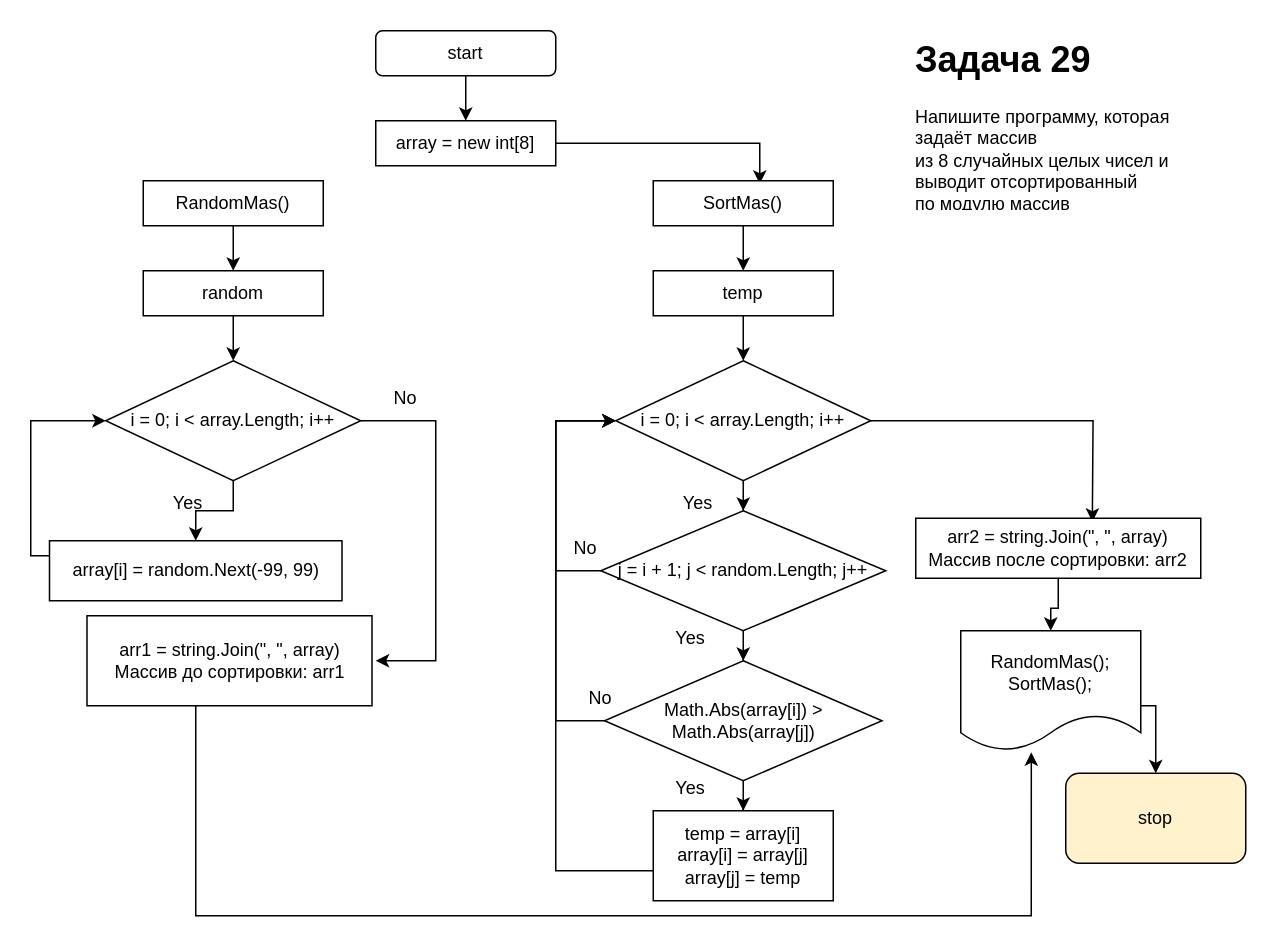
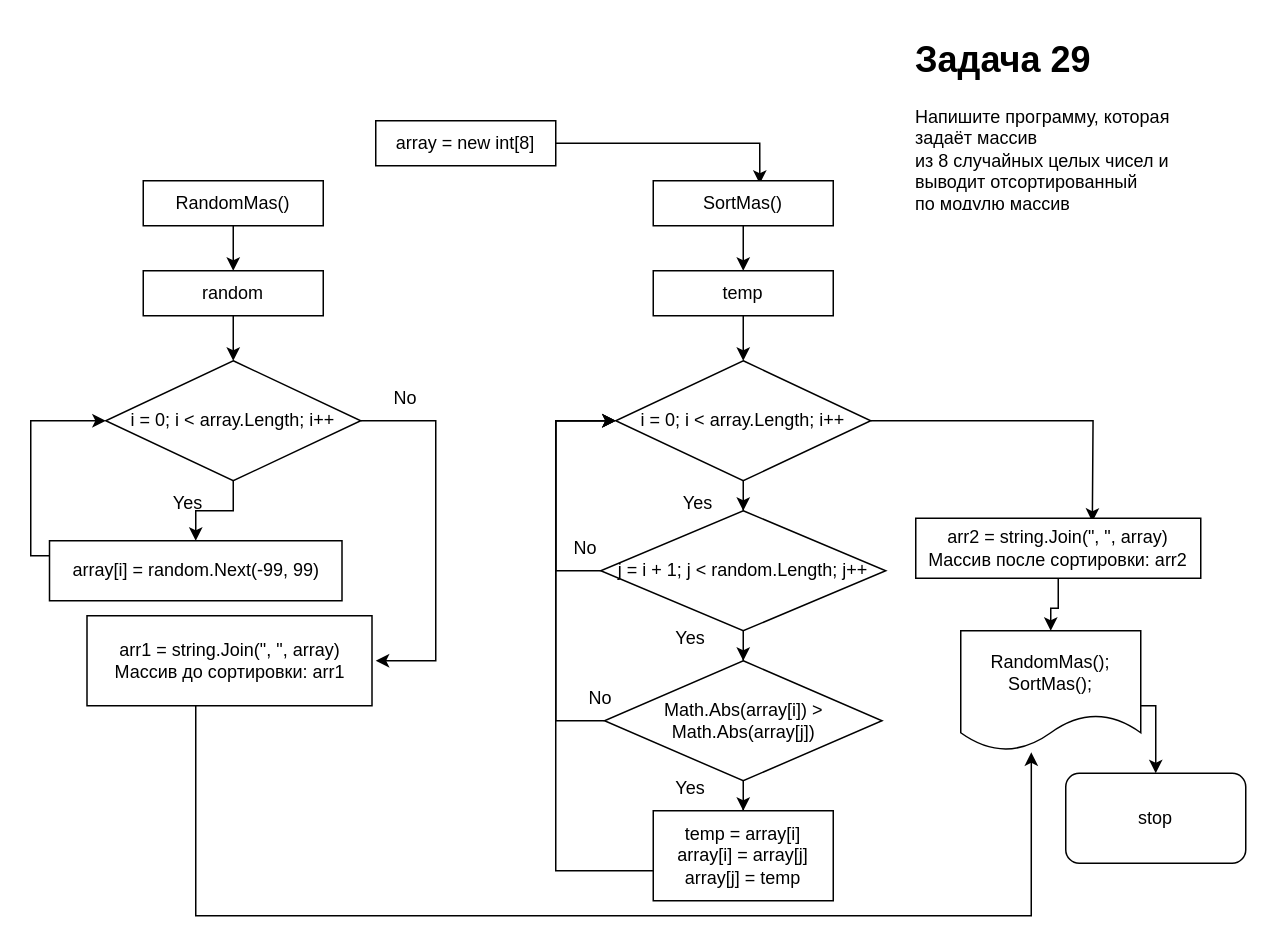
- <mxCell id="3" value="start" style="rounded=1;whiteSpace=wrap;html=1;" vertex="1" parent="1"><mxGeometry x="250" y="20" width="120" height="30" as="geometry" /></mxCell>
- <mxCell id="2" style="edgeStyle=orthogonalEdgeStyle;rounded=0;orthogonalLoop=1;jettySize=auto;html=1;" edge="1" parent="1" source="3" target="5"><mxGeometry relative="1" as="geometry" /></mxCell>
- <mxCell id="43" value="stop" style="rounded=1;whiteSpace=wrap;html=1;fillColor=#fff2cc;" vertex="1" parent="1"><mxGeometry x="710" y="515" width="120" height="60" as="geometry" /></mxCell>
+ <mxCell id="43" value="stop" style="rounded=1;whiteSpace=wrap;html=1;" vertex="1" parent="1"><mxGeometry x="710" y="515" width="120" height="60" as="geometry" /></mxCell>
